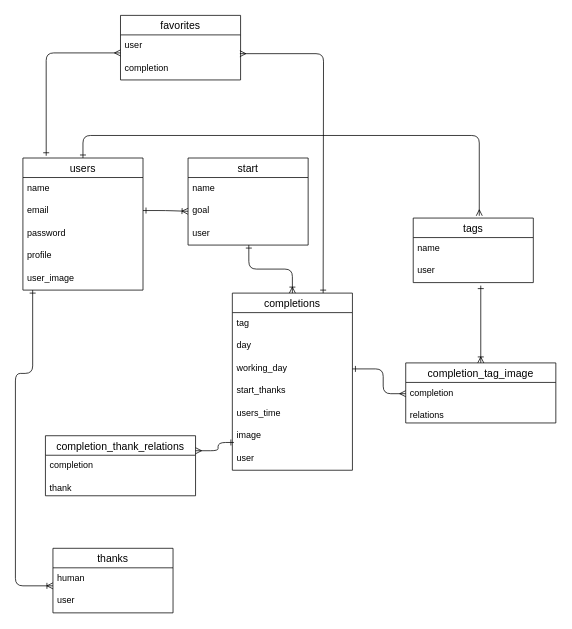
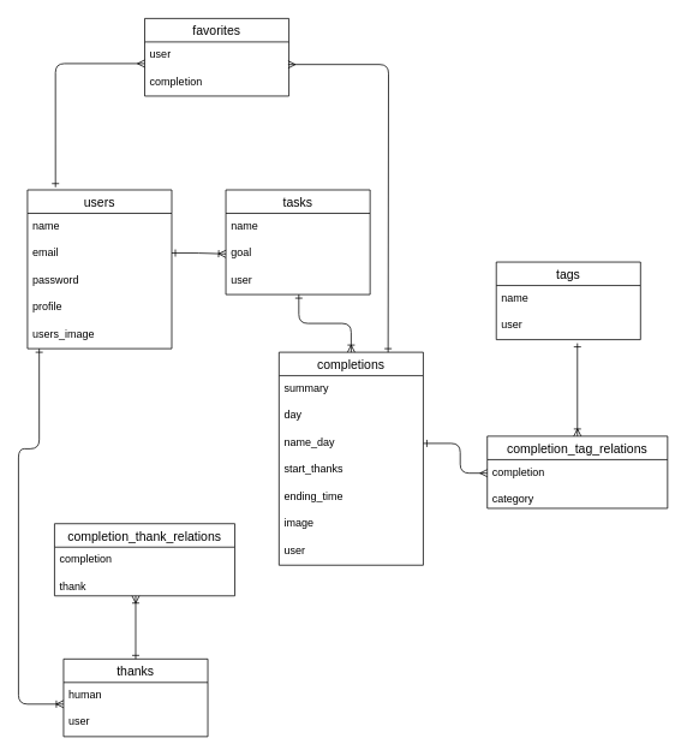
- <mxCell id="39" value="" style="edgeStyle=elbowEdgeStyle;fontSize=12;html=1;endArrow=ERmany;exitX=0.5;exitY=0;exitDx=0;exitDy=0;entryX=0.55;entryY=-0.035;entryDx=0;entryDy=0;entryPerimeter=0;startArrow=ERone;startFill=0;elbow=vertical;" edge="1" parent="1" source="2" target="30"><mxGeometry width="100" height="100" relative="1" as="geometry"><mxPoint x="100" y="200" as="sourcePoint" /><mxPoint x="200" y="100" as="targetPoint" /><Array as="points"><mxPoint x="380" y="180" /></Array></mxGeometry></mxCell>
- <mxCell id="8" value="start" style="swimlane;fontStyle=0;childLayout=stackLayout;horizontal=1;startSize=26;horizontalStack=0;resizeParent=1;resizeParentMax=0;resizeLast=0;collapsible=1;marginBottom=0;align=center;fontSize=14;" parent="1" vertex="1"><mxGeometry x="250" y="210" width="160" height="116" as="geometry" /></mxCell>
+ <mxCell id="8" value="tasks" style="swimlane;fontStyle=0;childLayout=stackLayout;horizontal=1;startSize=26;horizontalStack=0;resizeParent=1;resizeParentMax=0;resizeLast=0;collapsible=1;marginBottom=0;align=center;fontSize=14;" parent="1" vertex="1"><mxGeometry x="250" y="210" width="160" height="116" as="geometry" /></mxCell>
- <mxCell id="7" value="user_image" style="text;strokeColor=none;fillColor=none;spacingLeft=4;spacingRight=4;overflow=hidden;rotatable=0;points=[[0,0.5],[1,0.5]];portConstraint=eastwest;fontSize=12;" parent="2" vertex="1"><mxGeometry y="146" width="160" height="30" as="geometry" /></mxCell>
+ <mxCell id="7" value="users_image" style="text;strokeColor=none;fillColor=none;spacingLeft=4;spacingRight=4;overflow=hidden;rotatable=0;points=[[0,0.5],[1,0.5]];portConstraint=eastwest;fontSize=12;" parent="2" vertex="1"><mxGeometry y="146" width="160" height="30" as="geometry" /></mxCell>
- <mxCell id="19" value="tag" style="text;strokeColor=none;fillColor=none;spacingLeft=4;spacingRight=4;overflow=hidden;rotatable=0;points=[[0,0.5],[1,0.5]];portConstraint=eastwest;fontSize=12;" parent="18" vertex="1"><mxGeometry y="26" width="160" height="30" as="geometry" /></mxCell>
+ <mxCell id="19" value="summary" style="text;strokeColor=none;fillColor=none;spacingLeft=4;spacingRight=4;overflow=hidden;rotatable=0;points=[[0,0.5],[1,0.5]];portConstraint=eastwest;fontSize=12;" parent="18" vertex="1"><mxGeometry y="26" width="160" height="30" as="geometry" /></mxCell>
- <mxCell id="21" value="working_day" style="text;strokeColor=none;fillColor=none;spacingLeft=4;spacingRight=4;overflow=hidden;rotatable=0;points=[[0,0.5],[1,0.5]];portConstraint=eastwest;fontSize=12;" parent="18" vertex="1"><mxGeometry y="86" width="160" height="30" as="geometry" /></mxCell>
+ <mxCell id="21" value="name_day" style="text;strokeColor=none;fillColor=none;spacingLeft=4;spacingRight=4;overflow=hidden;rotatable=0;points=[[0,0.5],[1,0.5]];portConstraint=eastwest;fontSize=12;" parent="18" vertex="1"><mxGeometry y="86" width="160" height="30" as="geometry" /></mxCell>
- <mxCell id="33" value="completion_tag_image" style="swimlane;fontStyle=0;childLayout=stackLayout;horizontal=1;startSize=26;horizontalStack=0;resizeParent=1;resizeParentMax=0;resizeLast=0;collapsible=1;marginBottom=0;align=center;fontSize=14;" parent="1" vertex="1"><mxGeometry x="540" y="483" width="200" height="80" as="geometry"><mxRectangle x="590" y="430" width="200" height="26" as="alternateBounds" /></mxGeometry></mxCell>
+ <mxCell id="33" value="completion_tag_relations" style="swimlane;fontStyle=0;childLayout=stackLayout;horizontal=1;startSize=26;horizontalStack=0;resizeParent=1;resizeParentMax=0;resizeLast=0;collapsible=1;marginBottom=0;align=center;fontSize=14;" parent="1" vertex="1"><mxGeometry x="540" y="483" width="200" height="80" as="geometry"><mxRectangle x="590" y="430" width="200" height="26" as="alternateBounds" /></mxGeometry></mxCell>
- <mxCell id="23" value="users_time" style="text;strokeColor=none;fillColor=none;spacingLeft=4;spacingRight=4;overflow=hidden;rotatable=0;points=[[0,0.5],[1,0.5]];portConstraint=eastwest;fontSize=12;" parent="18" vertex="1"><mxGeometry y="146" width="160" height="30" as="geometry" /></mxCell>
+ <mxCell id="23" value="ending_time" style="text;strokeColor=none;fillColor=none;spacingLeft=4;spacingRight=4;overflow=hidden;rotatable=0;points=[[0,0.5],[1,0.5]];portConstraint=eastwest;fontSize=12;" parent="18" vertex="1"><mxGeometry y="146" width="160" height="30" as="geometry" /></mxCell>
- <mxCell id="35" value="relations" style="text;strokeColor=none;fillColor=none;spacingLeft=4;spacingRight=4;overflow=hidden;rotatable=0;points=[[0,0.5],[1,0.5]];portConstraint=eastwest;fontSize=12;" parent="33" vertex="1"><mxGeometry y="56" width="200" height="24" as="geometry" /></mxCell>
+ <mxCell id="35" value="category" style="text;strokeColor=none;fillColor=none;spacingLeft=4;spacingRight=4;overflow=hidden;rotatable=0;points=[[0,0.5],[1,0.5]];portConstraint=eastwest;fontSize=12;" parent="33" vertex="1"><mxGeometry y="56" width="200" height="24" as="geometry" /></mxCell>
- <mxCell id="27" value="" style="edgeStyle=elbowEdgeStyle;fontSize=12;html=1;endArrow=ERmany;startArrow=ERone;startFill=0;entryX=1;entryY=0.25;entryDx=0;entryDy=0;exitX=0.013;exitY=0.767;exitDx=0;exitDy=0;exitPerimeter=0;" parent="1" source="24" target="15" edge="1"><mxGeometry width="100" height="100" relative="1" as="geometry"><mxPoint x="370" y="760" as="sourcePoint" /><mxPoint x="530" y="296" as="targetPoint" /><Array as="points"><mxPoint x="290" y="581" /></Array></mxGeometry></mxCell>
+ <mxCell id="29" value="" style="edgeStyle=orthogonalEdgeStyle;fontSize=12;html=1;endArrow=ERone;entryX=0.5;entryY=0;entryDx=0;entryDy=0;exitX=0.45;exitY=1;exitDx=0;exitDy=0;exitPerimeter=0;startArrow=ERoneToMany;startFill=0;endFill=0;" parent="1" source="17" target="12" edge="1"><mxGeometry width="100" height="100" relative="1" as="geometry"><mxPoint x="670" y="540" as="sourcePoint" /><mxPoint x="671.92" y="634" as="targetPoint" /></mxGeometry></mxCell>
